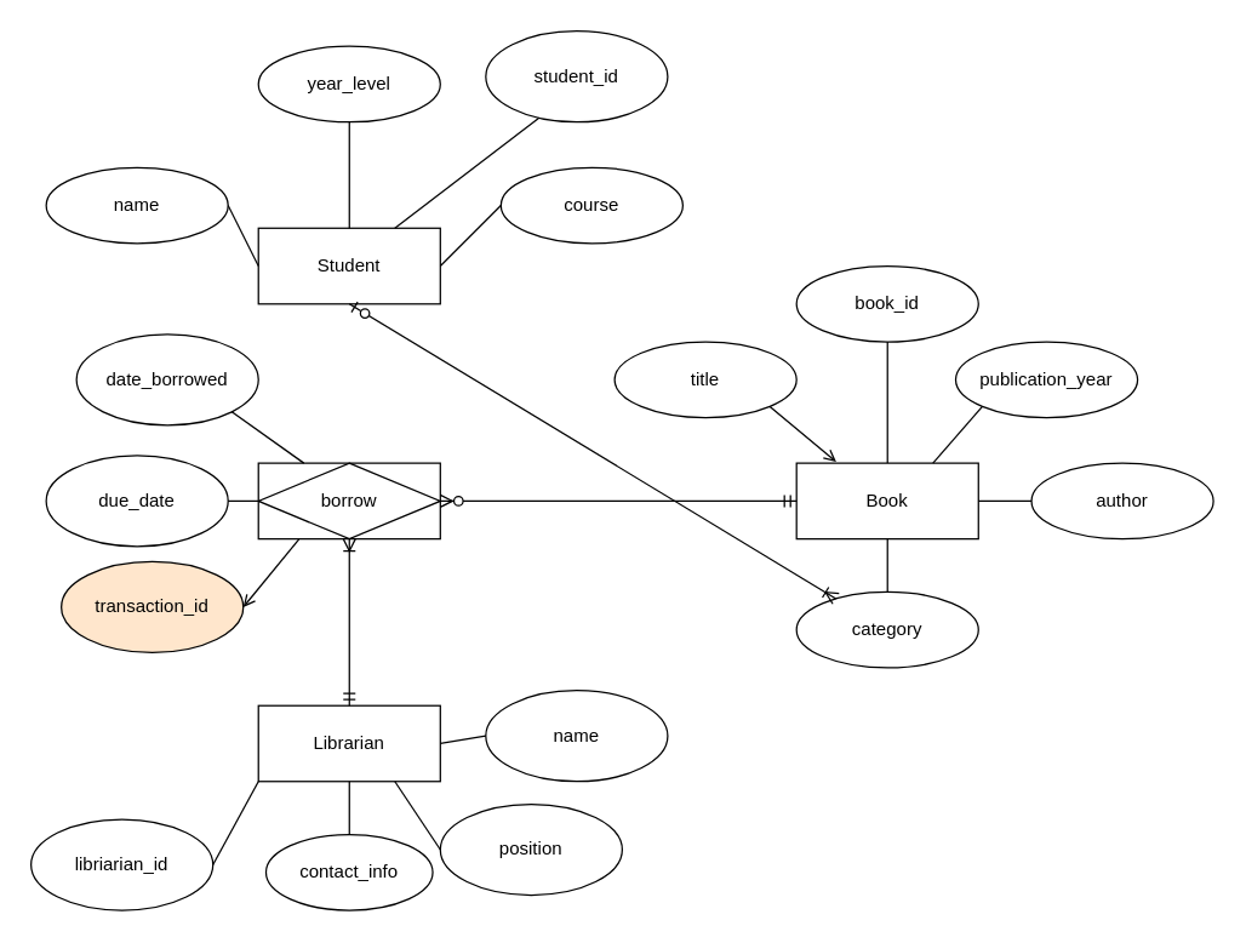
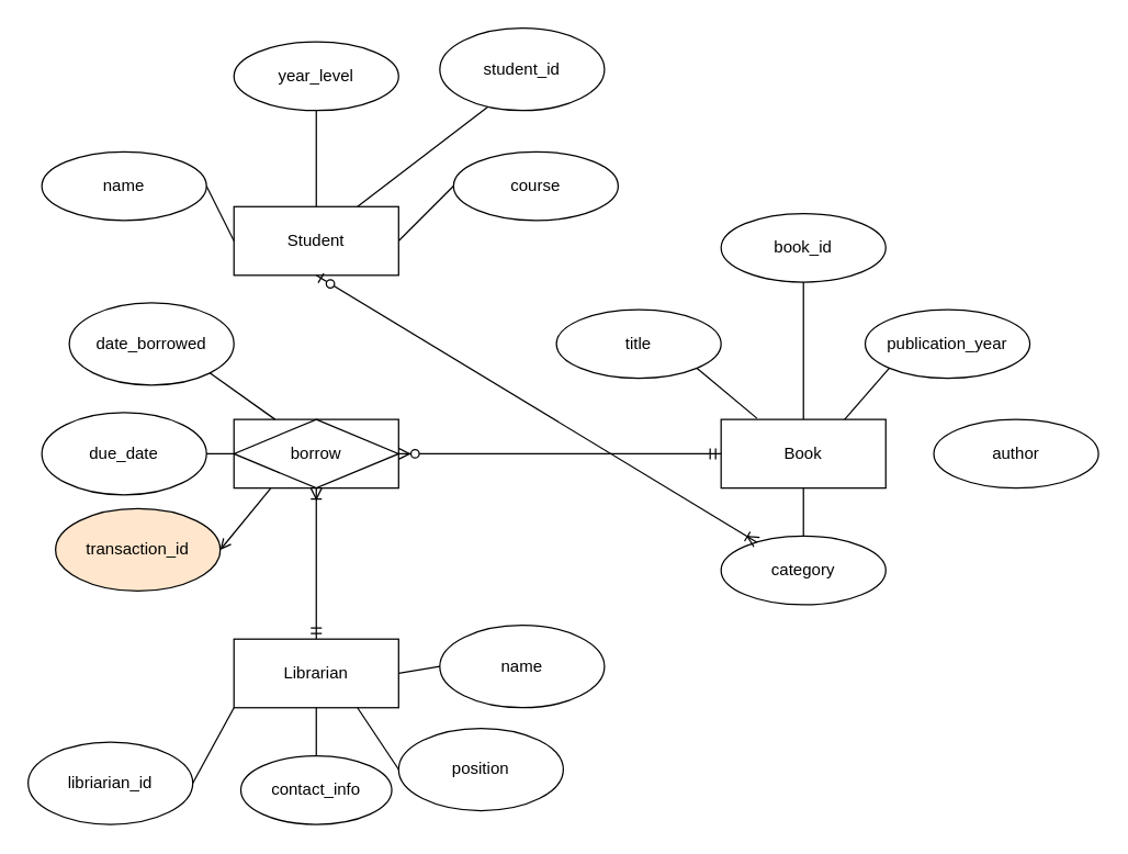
- <mxCell id="8" value="book_id" style="ellipse;whiteSpace=wrap;html=1;" vertex="1" parent="1"><mxGeometry x="525" y="175" width="120" height="50" as="geometry" /></mxCell>
+ <mxCell id="8" value="book_id" style="ellipse;whiteSpace=wrap;html=1;" vertex="1" parent="1"><mxGeometry x="525" y="155" width="120" height="50" as="geometry" /></mxCell>
- <mxCell id="31" value="" style="endArrow=open;html=1;rounded=0;entryX=0.218;entryY=-0.016;entryDx=0;entryDy=0;exitX=1;exitY=1;exitDx=0;exitDy=0;entryPerimeter=0;" edge="1" parent="1" source="9" target="7"><mxGeometry width="50" height="50" relative="1" as="geometry"><mxPoint x="740" y="0" as="sourcePoint" /><mxPoint x="669" y="110" as="targetPoint" /><Array as="points" /></mxGeometry></mxCell>
+ <mxCell id="31" value="" style="endArrow=none;html=1;rounded=0;entryX=0.218;entryY=-0.016;entryDx=0;entryDy=0;exitX=1;exitY=1;exitDx=0;exitDy=0;entryPerimeter=0;" edge="1" parent="1" source="9" target="7"><mxGeometry width="50" height="50" relative="1" as="geometry"><mxPoint x="740" y="0" as="sourcePoint" /><mxPoint x="669" y="110" as="targetPoint" /><Array as="points" /></mxGeometry></mxCell>
- <mxCell id="32" value="" style="endArrow=none;html=1;rounded=0;entryX=1;entryY=0.5;entryDx=0;entryDy=0;exitX=0;exitY=0.5;exitDx=0;exitDy=0;" edge="1" parent="1" source="10" target="7"><mxGeometry width="50" height="50" relative="1" as="geometry"><mxPoint x="800" y="100" as="sourcePoint" /><mxPoint x="813" y="166" as="targetPoint" /><Array as="points" /></mxGeometry></mxCell>
